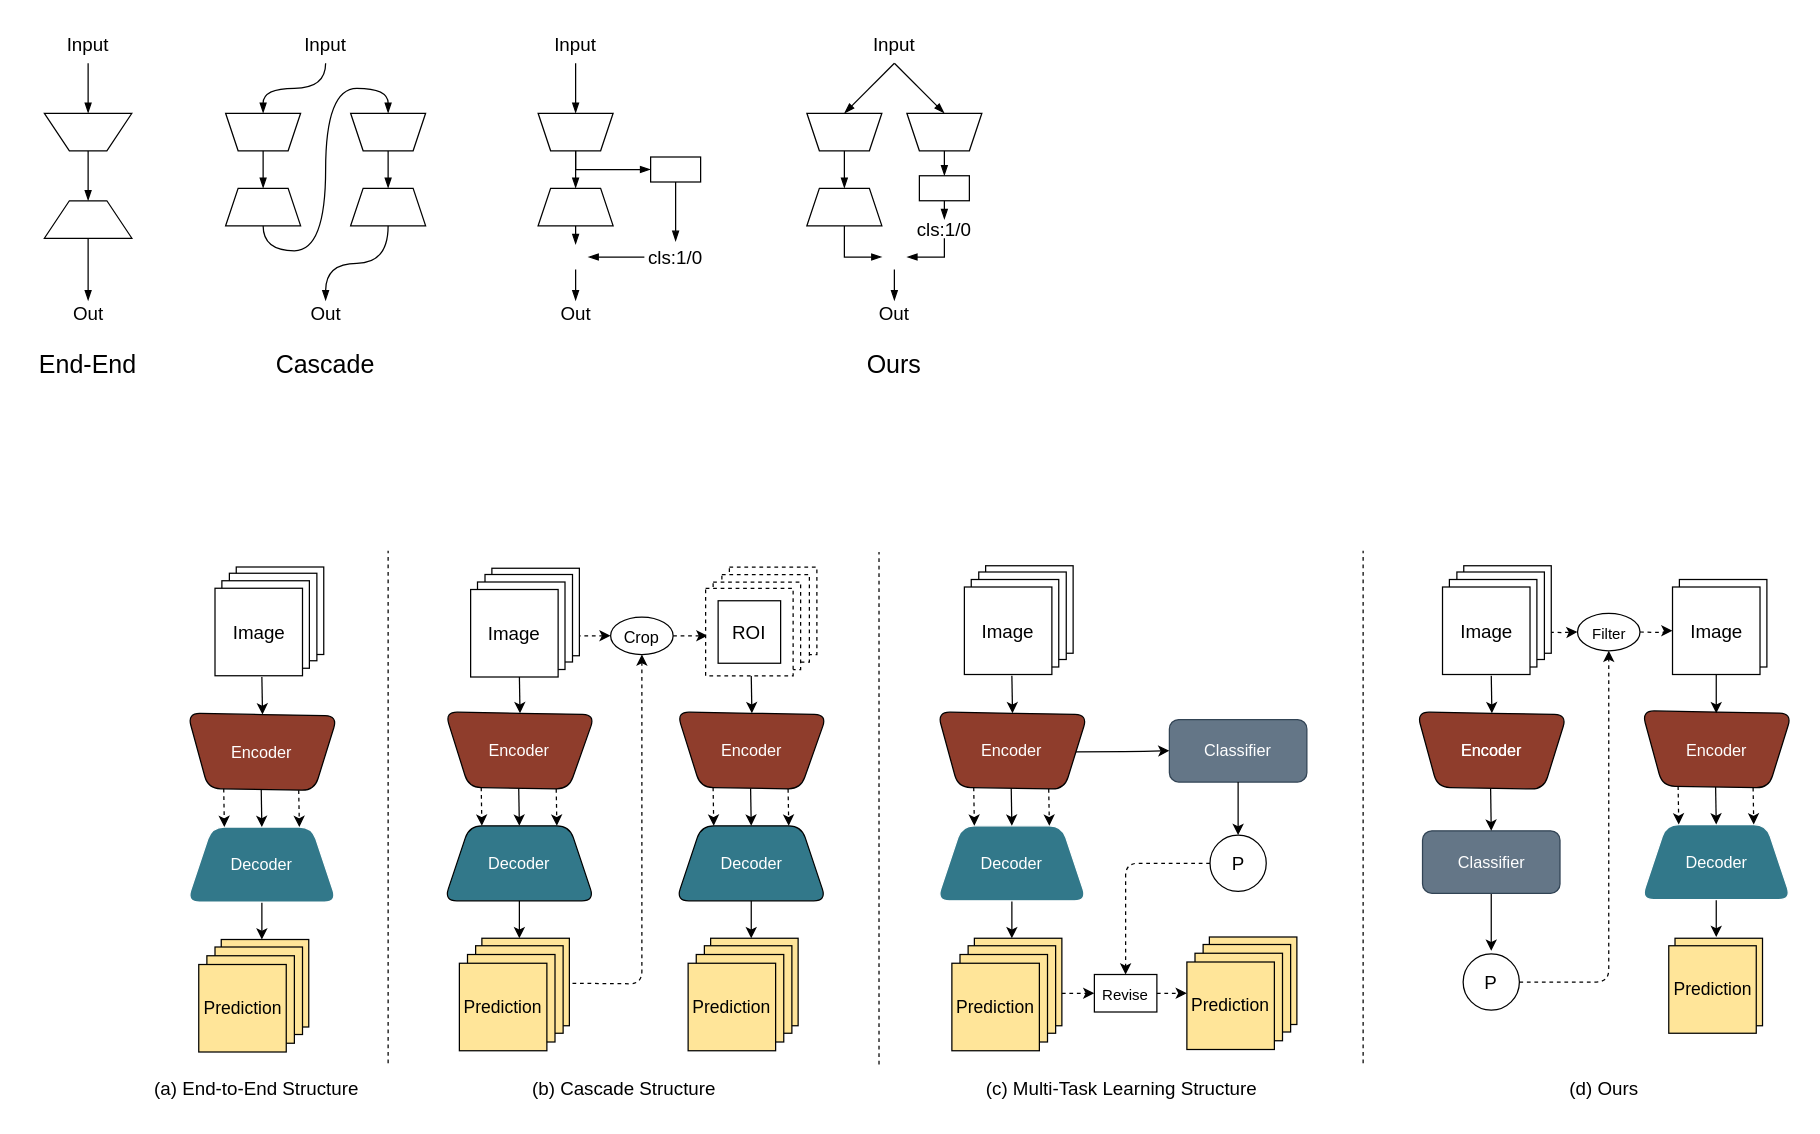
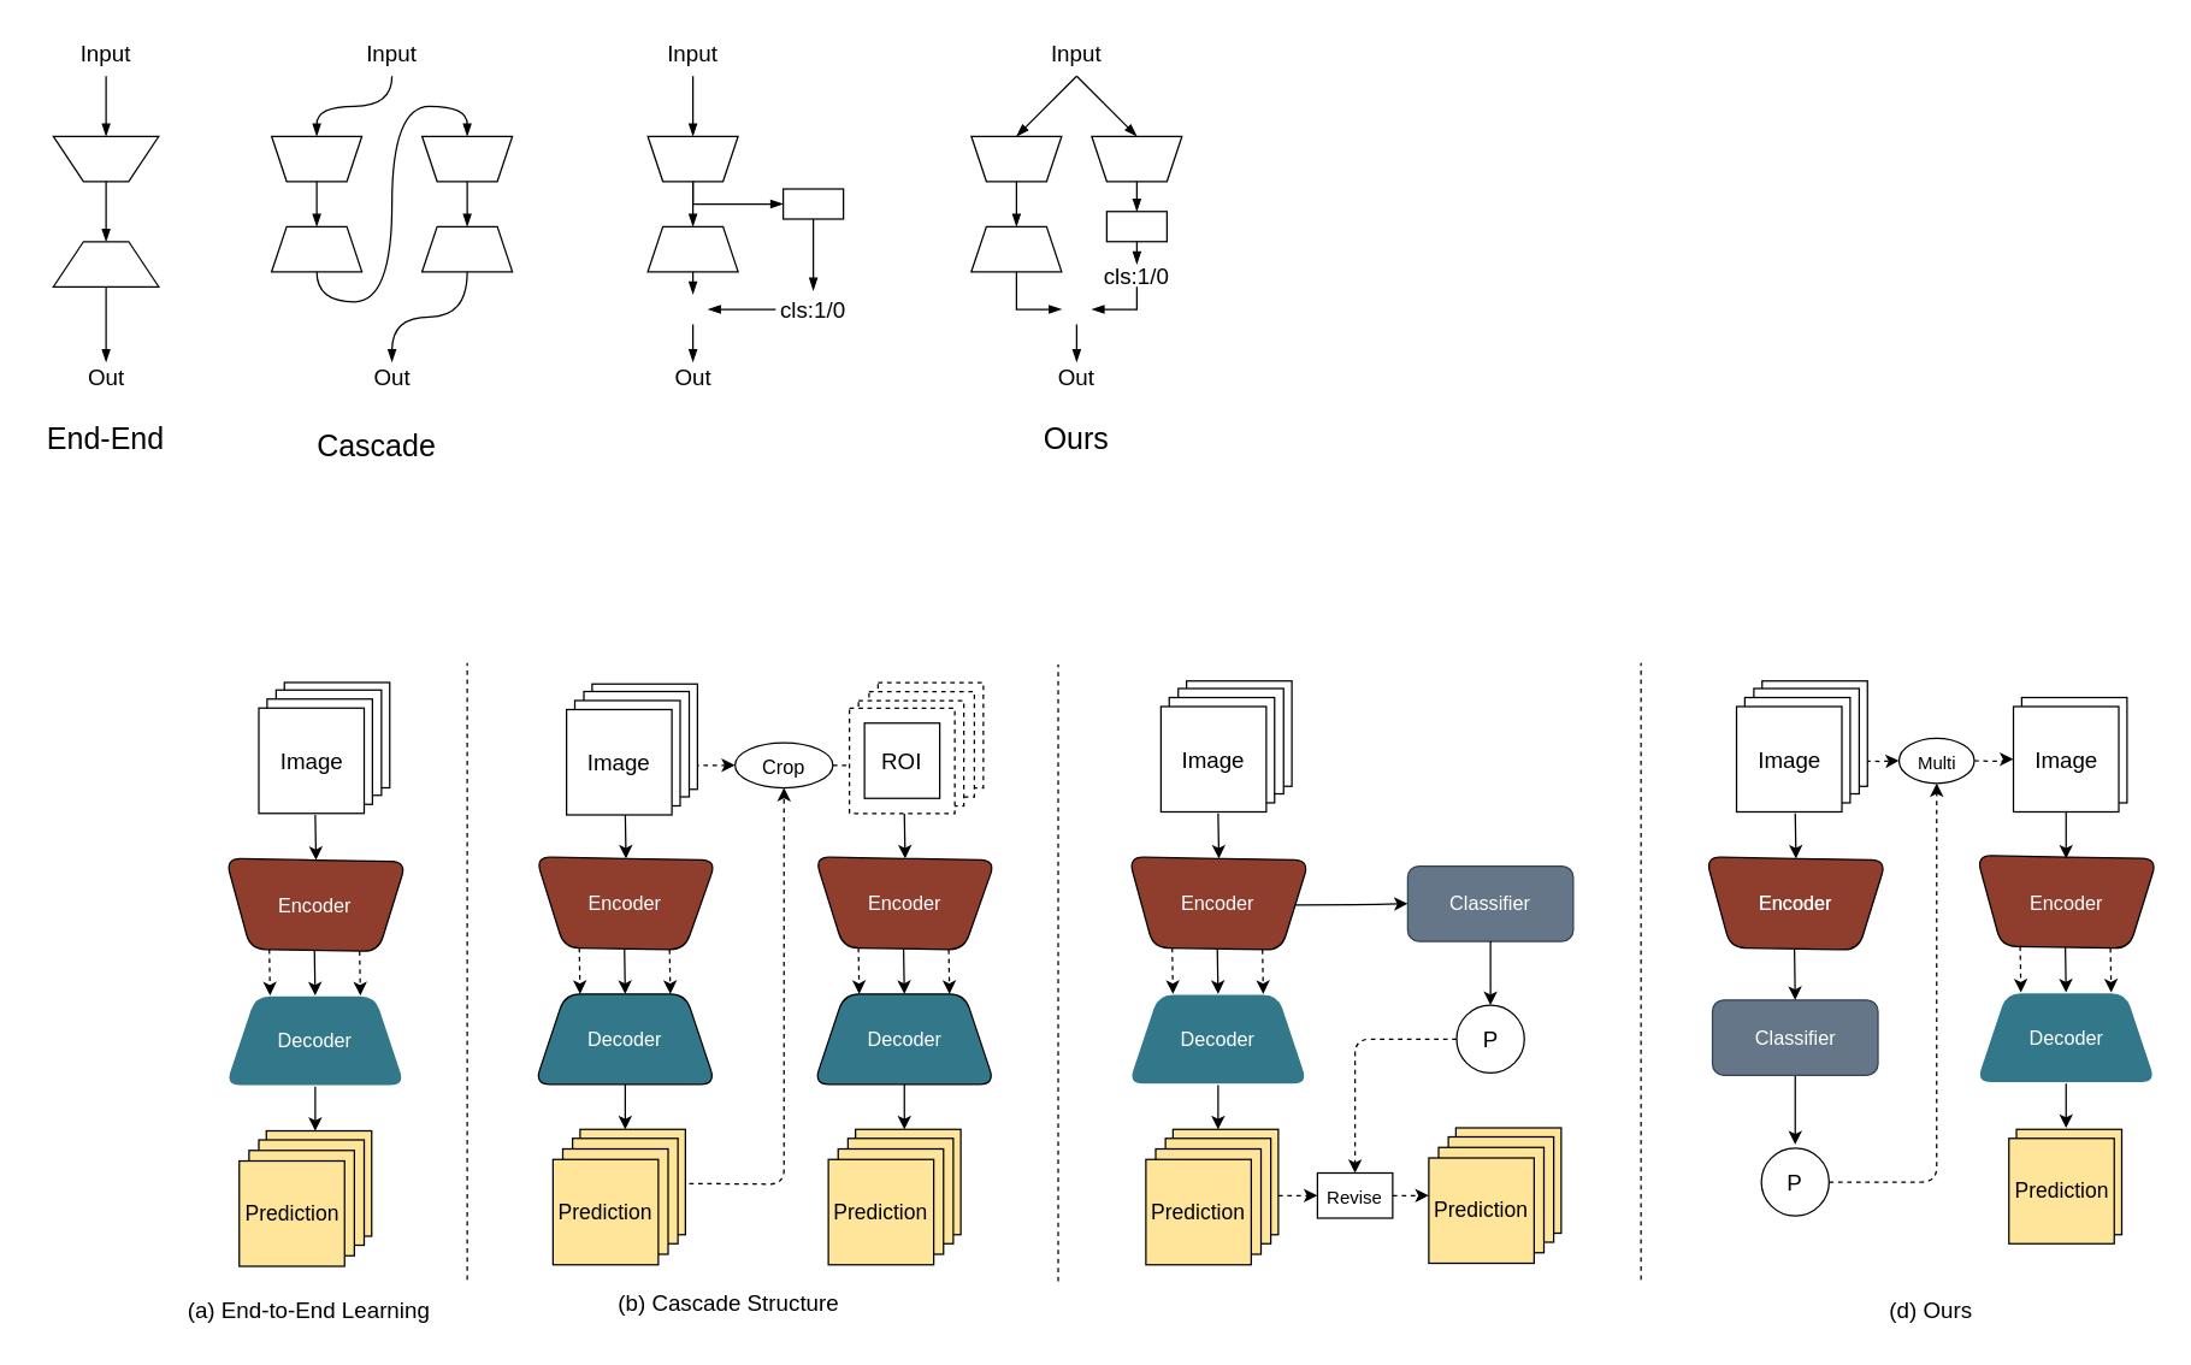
- <mxCell id="32" value="Cascade" style="rounded=0;whiteSpace=wrap;html=1;hachureGap=4;pointerEvents=0;fontSize=20;align=center;verticalAlign=middle;fillColor=none;strokeColor=none;" vertex="1" parent="1"><mxGeometry x="210" y="280" width="100" height="20" as="geometry" /></mxCell>
+ <mxCell id="32" value="Cascade" style="rounded=0;whiteSpace=wrap;html=1;hachureGap=4;pointerEvents=0;fontSize=20;align=center;verticalAlign=middle;fillColor=none;strokeColor=none;" vertex="1" parent="1"><mxGeometry x="200" y="285" width="100" height="20" as="geometry" /></mxCell>
- <mxCell id="177" value="&lt;font style=&quot;font-size: 12px;&quot;&gt;Filter&lt;/font&gt;" style="ellipse;whiteSpace=wrap;html=1;rounded=1;shadow=0;glass=0;sketch=0;strokeColor=#000000;fontSize=15;fontColor=#000000;fillColor=#FFFFFF;" vertex="1" parent="160"><mxGeometry x="129.514" y="38" width="50" height="30" as="geometry" /></mxCell>
+ <mxCell id="177" value="&lt;font style=&quot;font-size: 12px;&quot;&gt;Multi&lt;/font&gt;" style="ellipse;whiteSpace=wrap;html=1;rounded=1;shadow=0;glass=0;sketch=0;strokeColor=#000000;fontSize=15;fontColor=#000000;fillColor=#FFFFFF;" vertex="1" parent="160"><mxGeometry x="129.514" y="38" width="50" height="30" as="geometry" /></mxCell>
- <mxCell id="74" value="&lt;font style=&quot;font-size: 13px;&quot;&gt;Crop&lt;/font&gt;" style="ellipse;whiteSpace=wrap;html=1;rounded=1;shadow=0;glass=0;sketch=0;strokeColor=#000000;fontSize=15;fontColor=#000000;fillColor=#FFFFFF;" vertex="1" parent="54"><mxGeometry x="133.514" y="40" width="50" height="30" as="geometry" /></mxCell>
+ <mxCell id="74" value="&lt;font style=&quot;font-size: 13px;&quot;&gt;Crop&lt;/font&gt;" style="ellipse;whiteSpace=wrap;html=1;rounded=1;shadow=0;glass=0;sketch=0;strokeColor=#000000;fontSize=15;fontColor=#000000;fillColor=#FFFFFF;" vertex="1" parent="54"><mxGeometry x="133.514" y="40" width="65" height="30" as="geometry" /></mxCell>
- <mxCell id="123" value="(a) End-to-End Structure" style="text;html=1;strokeColor=none;fillColor=none;align=center;verticalAlign=middle;whiteSpace=wrap;rounded=0;shadow=0;glass=0;sketch=0;fontSize=15;fontColor=#000000;" vertex="1" parent="103"><mxGeometry x="-10" y="402" width="170" height="30" as="geometry" /></mxCell>
+ <mxCell id="123" value="(a) End-to-End Learning" style="text;html=1;strokeColor=none;fillColor=none;align=center;verticalAlign=middle;whiteSpace=wrap;rounded=0;shadow=0;glass=0;sketch=0;fontSize=15;fontColor=#000000;" vertex="1" parent="103"><mxGeometry x="-10" y="402" width="170" height="30" as="geometry" /></mxCell>
- <mxCell id="102" value="(b) Cascade Structure" style="text;html=1;strokeColor=none;fillColor=none;align=center;verticalAlign=middle;whiteSpace=wrap;rounded=0;shadow=0;glass=0;sketch=0;fontSize=15;fontColor=#000000;" vertex="1" parent="53"><mxGeometry x="69.514" y="402" width="150" height="30" as="geometry" /></mxCell>
+ <mxCell id="102" value="(b) Cascade Structure" style="text;html=1;strokeColor=none;fillColor=none;align=center;verticalAlign=middle;whiteSpace=wrap;rounded=0;shadow=0;glass=0;sketch=0;fontSize=15;fontColor=#000000;" vertex="1" parent="53"><mxGeometry x="54.514" y="397" width="150" height="30" as="geometry" /></mxCell>
- <mxCell id="157" value="(c) Multi-Task Learning Structure" style="text;html=1;strokeColor=none;fillColor=none;align=center;verticalAlign=middle;whiteSpace=wrap;rounded=0;shadow=0;glass=0;sketch=0;fontSize=15;fontColor=#000000;" vertex="1" parent="124"><mxGeometry x="34.32" y="403" width="227.88" height="30" as="geometry" /></mxCell>
